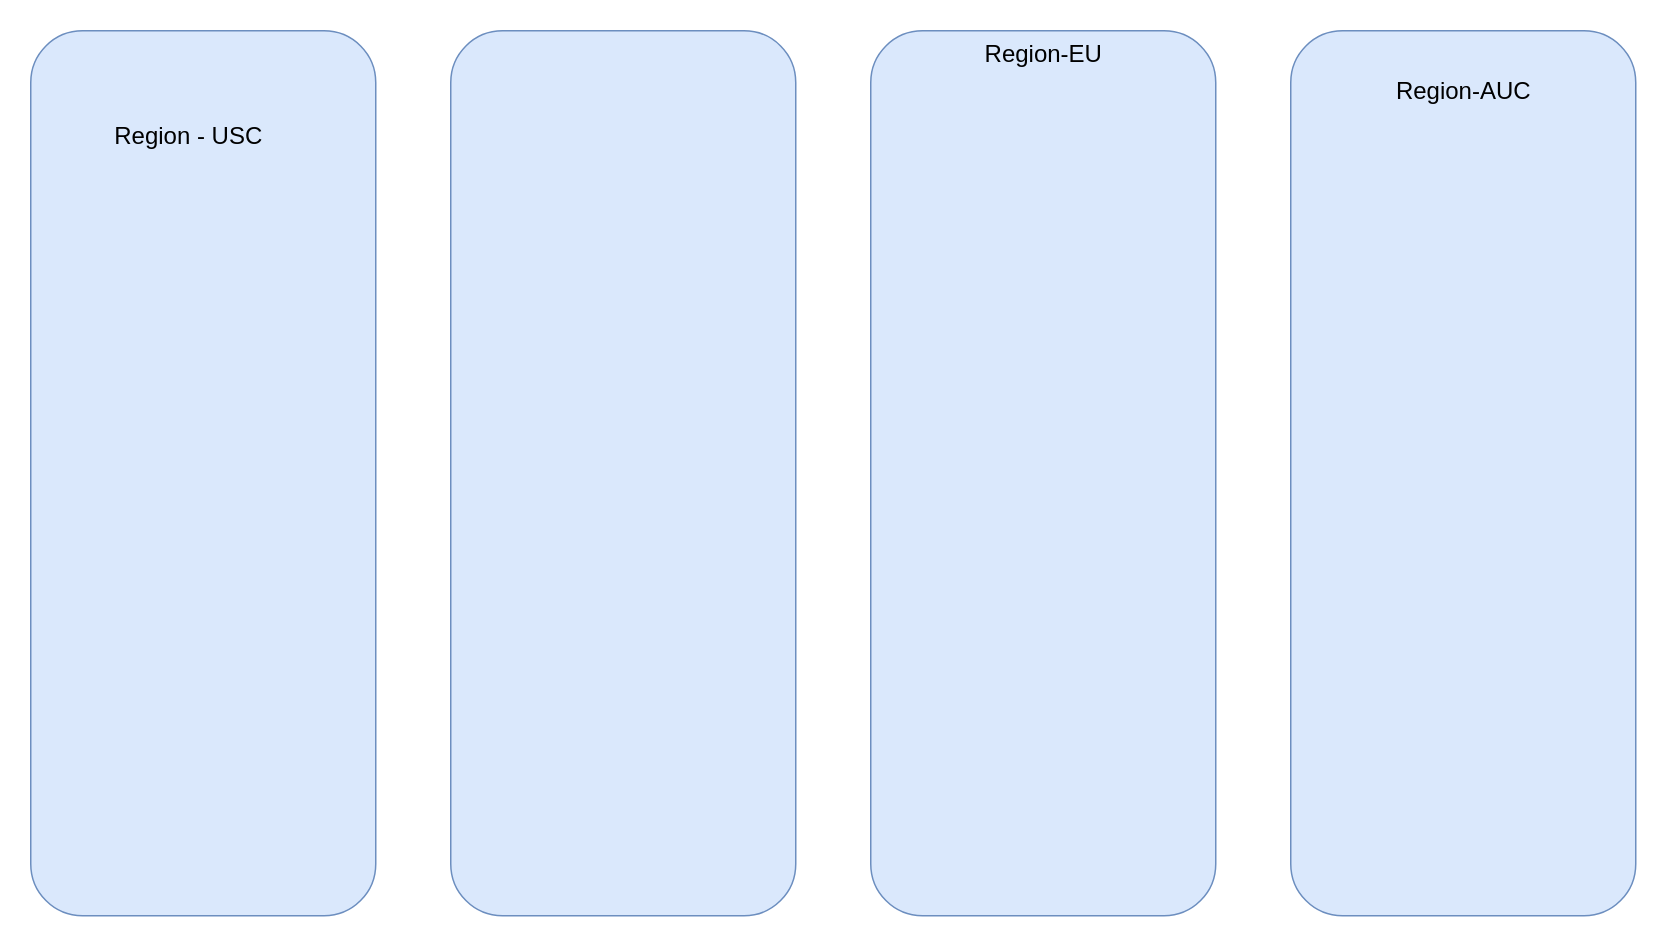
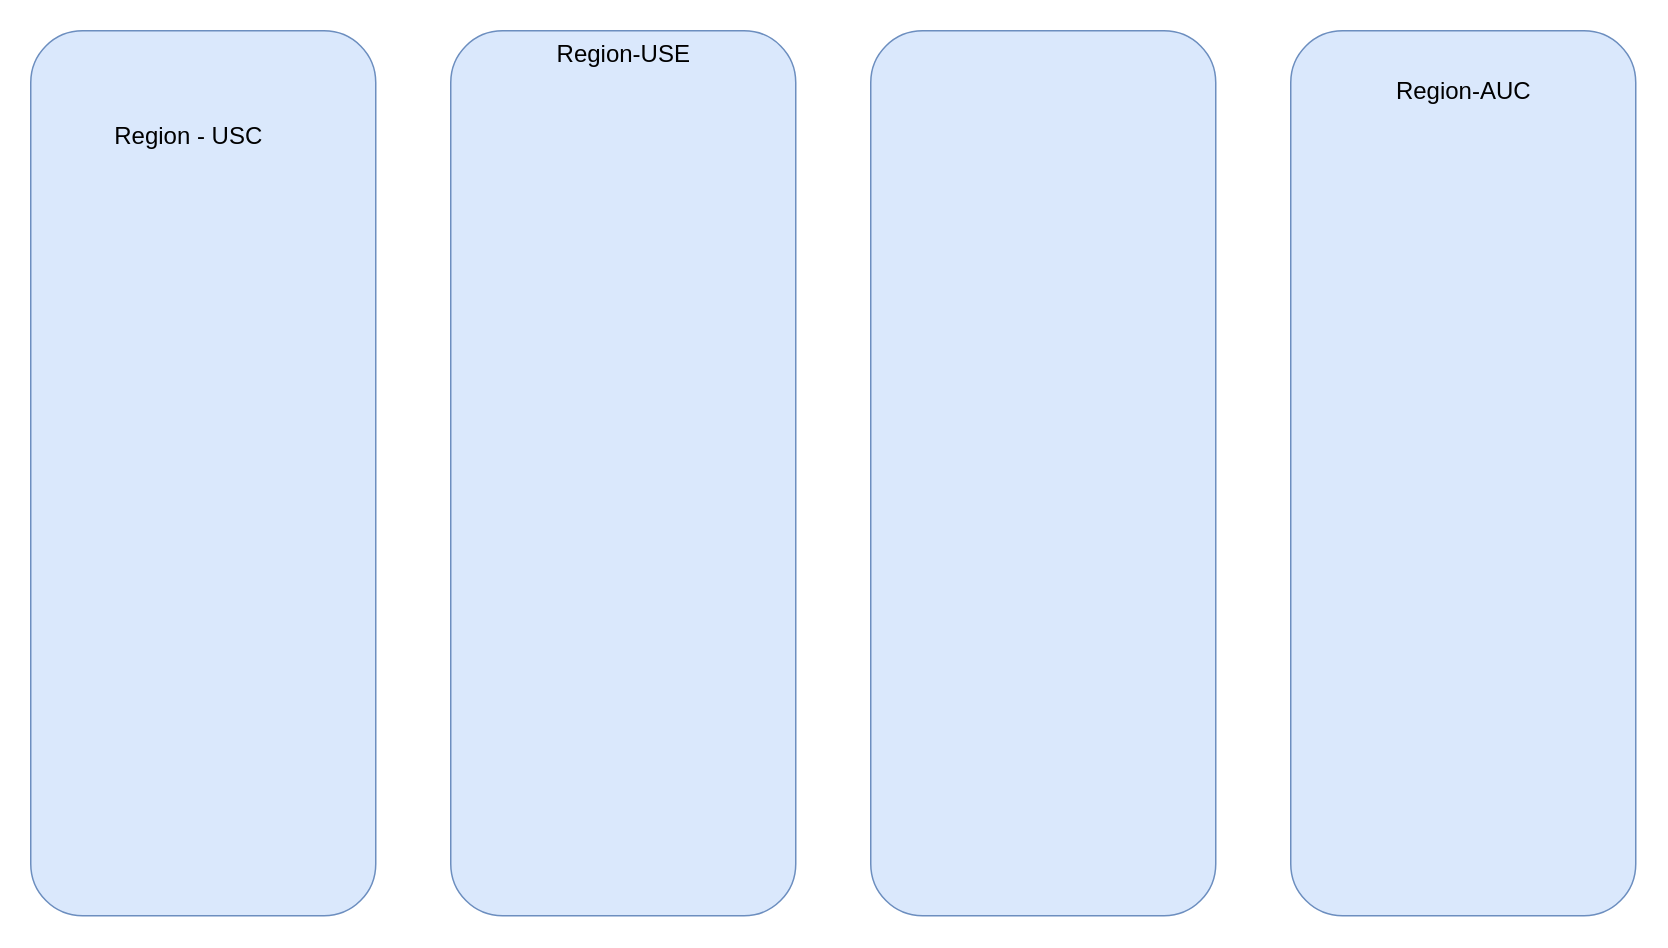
+ <mxCell id="7" value="&lt;div&gt;&lt;font style=&quot;font-size: 16px;&quot;&gt;Region&lt;/font&gt;-USE&lt;/div&gt;" style="text;html=1;align=center;verticalAlign=middle;resizable=0;points=[];autosize=1;strokeColor=none;fillColor=none;fontSize=16;" parent="1" vertex="1"><mxGeometry x="360" y="20" width="110" height="30" as="geometry" /></mxCell>
- <mxCell id="8" value="&lt;font style=&quot;font-size: 16px;&quot;&gt;Region&lt;/font&gt;-EU" style="text;html=1;align=center;verticalAlign=middle;resizable=0;points=[];autosize=1;strokeColor=none;fillColor=none;fontSize=16;" parent="1" vertex="1"><mxGeometry x="645" y="20" width="100" height="30" as="geometry" /></mxCell>
